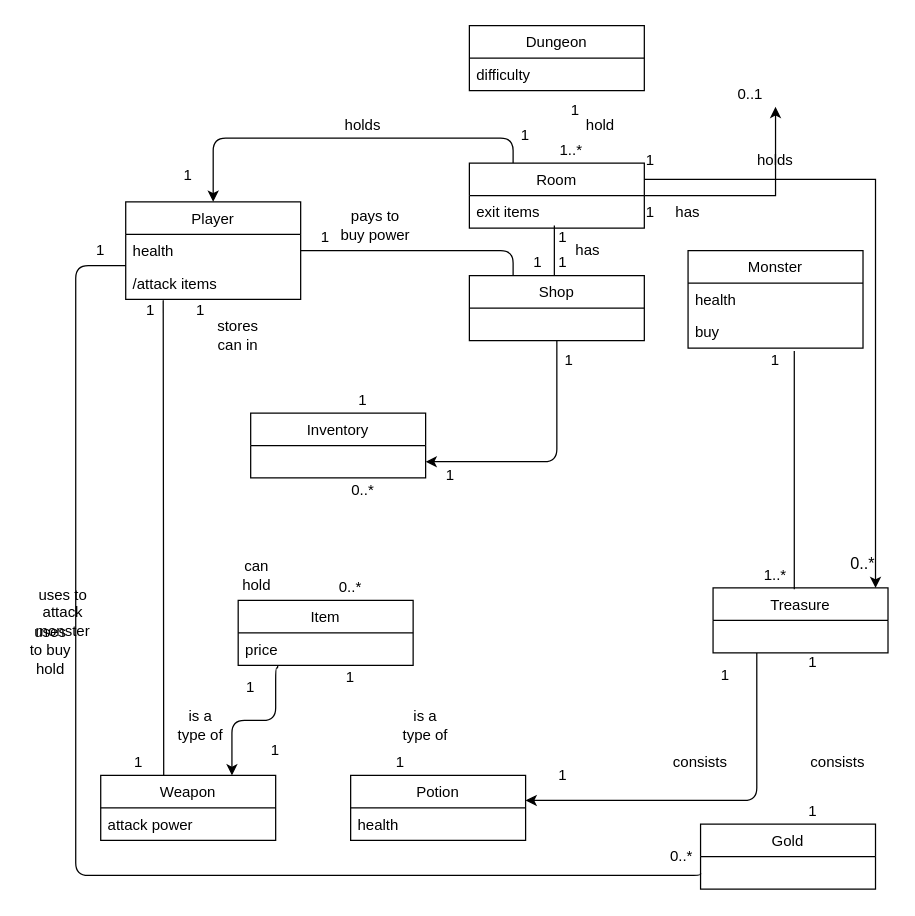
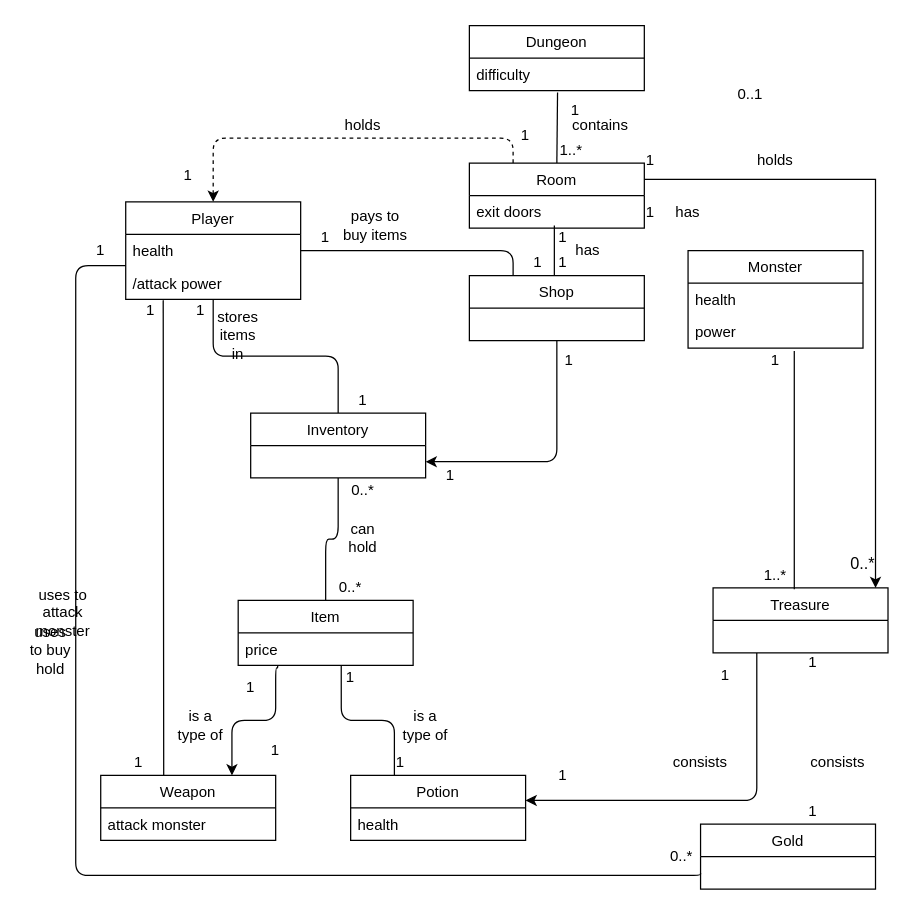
- <mxCell id="38" value="hold" style="text;html=1;strokeColor=none;fillColor=none;align=center;verticalAlign=middle;whiteSpace=wrap;rounded=0;" parent="1" vertex="1"><mxGeometry x="460" y="90" width="40" height="20" as="geometry" /></mxCell>
+ <mxCell id="38" value="contains" style="text;html=1;strokeColor=none;fillColor=none;align=center;verticalAlign=middle;whiteSpace=wrap;rounded=0;" parent="1" vertex="1"><mxGeometry x="460" y="90" width="40" height="20" as="geometry" /></mxCell>
+ <mxCell id="23" value="" style="endArrow=none;html=1;exitX=0.5;exitY=0;exitDx=0;exitDy=0;entryX=0.504;entryY=1.062;entryDx=0;entryDy=0;entryPerimeter=0;" parent="1" source="14" target="8" edge="1"><mxGeometry width="50" height="50" relative="1" as="geometry"><mxPoint x="350" y="220" as="sourcePoint" /><mxPoint x="445.14" y="98" as="targetPoint" /></mxGeometry></mxCell>
- <mxCell id="12" style="edgeStyle=orthogonalEdgeStyle;rounded=1;orthogonalLoop=1;jettySize=auto;html=1;exitX=0.25;exitY=0;exitDx=0;exitDy=0;entryX=0.5;entryY=0;entryDx=0;entryDy=0;endArrow=classic;endFill=1;startArrow=none;startFill=0;" parent="1" source="14" target="3" edge="1"><mxGeometry relative="1" as="geometry" /></mxCell>
+ <mxCell id="12" style="edgeStyle=orthogonalEdgeStyle;rounded=1;orthogonalLoop=1;jettySize=auto;html=1;exitX=0.25;exitY=0;exitDx=0;exitDy=0;entryX=0.5;entryY=0;entryDx=0;entryDy=0;endArrow=classic;endFill=1;startArrow=none;startFill=0;dashed=1;" parent="1" source="14" target="3" edge="1"><mxGeometry relative="1" as="geometry" /></mxCell>
- <mxCell id="13" style="edgeStyle=orthogonalEdgeStyle;rounded=0;orthogonalLoop=1;jettySize=auto;html=1;entryX=1;entryY=1;entryDx=0;entryDy=0;startArrow=none;startFill=0;endArrow=classic;endFill=1;" parent="1" source="14" target="54" edge="1"><mxGeometry relative="1" as="geometry"><Array as="points"><mxPoint x="620" y="156" /></Array></mxGeometry></mxCell>
- <mxCell id="15" value="exit items" style="text;strokeColor=none;fillColor=none;align=left;verticalAlign=top;spacingLeft=4;spacingRight=4;overflow=hidden;rotatable=0;points=[[0,0.5],[1,0.5]];portConstraint=eastwest;" parent="14" vertex="1"><mxGeometry y="26" width="140" height="26" as="geometry" /></mxCell>
+ <mxCell id="15" value="exit doors" style="text;strokeColor=none;fillColor=none;align=left;verticalAlign=top;spacingLeft=4;spacingRight=4;overflow=hidden;rotatable=0;points=[[0,0.5],[1,0.5]];portConstraint=eastwest;" parent="14" vertex="1"><mxGeometry y="26" width="140" height="26" as="geometry" /></mxCell>
- <mxCell id="39" value="pays to buy power" style="text;html=1;strokeColor=none;fillColor=none;align=center;verticalAlign=middle;whiteSpace=wrap;rounded=0;" parent="1" vertex="1"><mxGeometry x="270" y="170" width="60" height="20" as="geometry" /></mxCell>
+ <mxCell id="39" value="pays to buy items" style="text;html=1;strokeColor=none;fillColor=none;align=center;verticalAlign=middle;whiteSpace=wrap;rounded=0;" parent="1" vertex="1"><mxGeometry x="270" y="170" width="60" height="20" as="geometry" /></mxCell>
- <mxCell id="5" value="/attack items" style="text;strokeColor=none;fillColor=none;align=left;verticalAlign=top;spacingLeft=4;spacingRight=4;overflow=hidden;rotatable=0;points=[[0,0.5],[1,0.5]];portConstraint=eastwest;" parent="3" vertex="1"><mxGeometry y="52" width="140" height="26" as="geometry" /></mxCell>
+ <mxCell id="5" value="/attack power" style="text;strokeColor=none;fillColor=none;align=left;verticalAlign=top;spacingLeft=4;spacingRight=4;overflow=hidden;rotatable=0;points=[[0,0.5],[1,0.5]];portConstraint=eastwest;" parent="3" vertex="1"><mxGeometry y="52" width="140" height="26" as="geometry" /></mxCell>
- <mxCell id="22" value="buy" style="text;strokeColor=none;fillColor=none;align=left;verticalAlign=top;spacingLeft=4;spacingRight=4;overflow=hidden;rotatable=0;points=[[0,0.5],[1,0.5]];portConstraint=eastwest;" parent="20" vertex="1"><mxGeometry y="52" width="140" height="26" as="geometry" /></mxCell>
+ <mxCell id="22" value="power" style="text;strokeColor=none;fillColor=none;align=left;verticalAlign=top;spacingLeft=4;spacingRight=4;overflow=hidden;rotatable=0;points=[[0,0.5],[1,0.5]];portConstraint=eastwest;" parent="20" vertex="1"><mxGeometry y="52" width="140" height="26" as="geometry" /></mxCell>
- <mxCell id="40" value="stores can in" style="text;html=1;strokeColor=none;fillColor=none;align=center;verticalAlign=middle;whiteSpace=wrap;rounded=0;" parent="1" vertex="1"><mxGeometry x="170" y="258" width="40" height="20" as="geometry" /></mxCell>
+ <mxCell id="40" value="stores items in" style="text;html=1;strokeColor=none;fillColor=none;align=center;verticalAlign=middle;whiteSpace=wrap;rounded=0;" parent="1" vertex="1"><mxGeometry x="170" y="258" width="40" height="20" as="geometry" /></mxCell>
+ <mxCell id="2" style="edgeStyle=orthogonalEdgeStyle;rounded=1;orthogonalLoop=1;jettySize=auto;html=1;entryX=0.5;entryY=0;entryDx=0;entryDy=0;endArrow=none;endFill=0;" parent="1" source="3" target="17" edge="1"><mxGeometry relative="1" as="geometry" /></mxCell>
+ <mxCell id="16" style="edgeStyle=orthogonalEdgeStyle;rounded=1;orthogonalLoop=1;jettySize=auto;html=1;exitX=0.5;exitY=1;exitDx=0;exitDy=0;entryX=0.5;entryY=0;entryDx=0;entryDy=0;endArrow=none;endFill=0;" parent="1" source="17" target="18" edge="1"><mxGeometry relative="1" as="geometry" /></mxCell>
- <mxCell id="79" value="can hold" style="text;html=1;strokeColor=none;fillColor=none;align=center;verticalAlign=middle;whiteSpace=wrap;rounded=0;" parent="1" vertex="1"><mxGeometry x="185" y="450" width="40" height="20" as="geometry" /></mxCell>
+ <mxCell id="79" value="can hold" style="text;html=1;strokeColor=none;fillColor=none;align=center;verticalAlign=middle;whiteSpace=wrap;rounded=0;" parent="1" vertex="1"><mxGeometry x="270" y="420" width="40" height="20" as="geometry" /></mxCell>
+ <mxCell id="25" style="edgeStyle=orthogonalEdgeStyle;rounded=1;orthogonalLoop=1;jettySize=auto;html=1;exitX=0.25;exitY=0;exitDx=0;exitDy=0;entryX=0.589;entryY=1.015;entryDx=0;entryDy=0;entryPerimeter=0;startArrow=none;startFill=0;endArrow=none;endFill=0;" parent="1" source="26" target="19" edge="1"><mxGeometry relative="1" as="geometry" /></mxCell>
- <mxCell id="11" value="attack power" style="text;strokeColor=none;fillColor=none;align=left;verticalAlign=top;spacingLeft=4;spacingRight=4;overflow=hidden;rotatable=0;points=[[0,0.5],[1,0.5]];portConstraint=eastwest;" parent="10" vertex="1"><mxGeometry y="26" width="140" height="26" as="geometry" /></mxCell>
+ <mxCell id="11" value="attack monster" style="text;strokeColor=none;fillColor=none;align=left;verticalAlign=top;spacingLeft=4;spacingRight=4;overflow=hidden;rotatable=0;points=[[0,0.5],[1,0.5]];portConstraint=eastwest;" parent="10" vertex="1"><mxGeometry y="26" width="140" height="26" as="geometry" /></mxCell>
